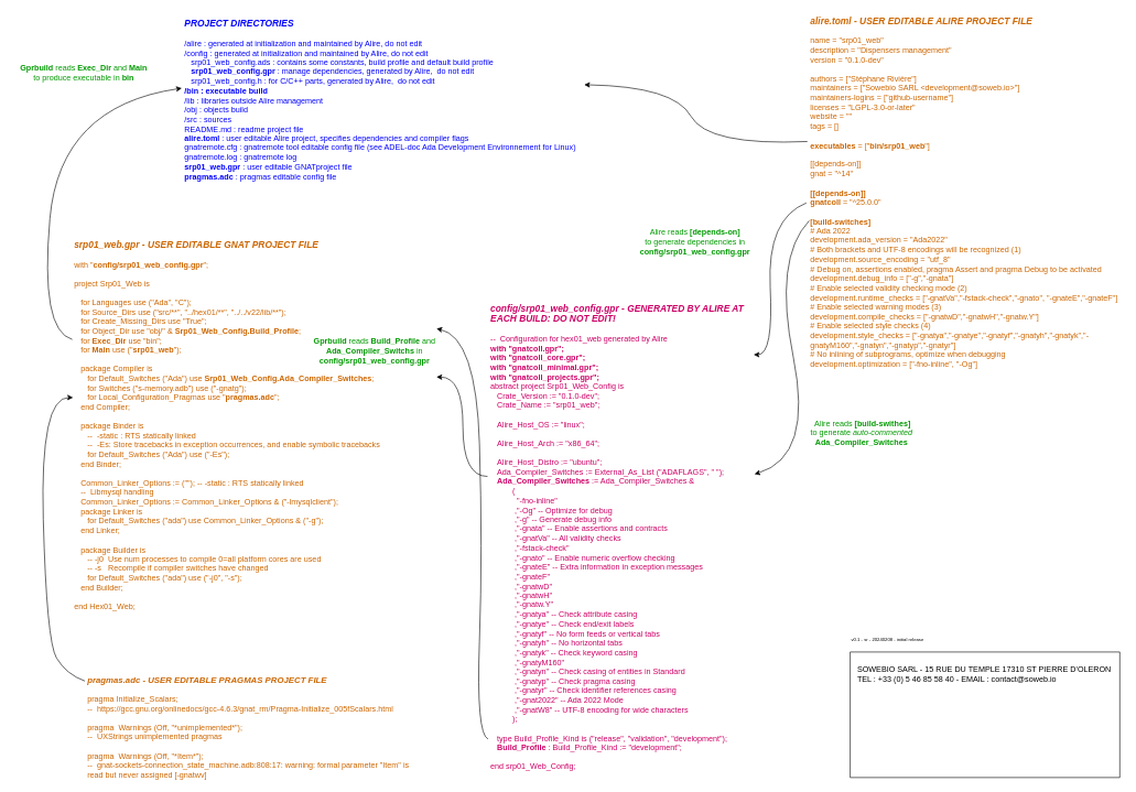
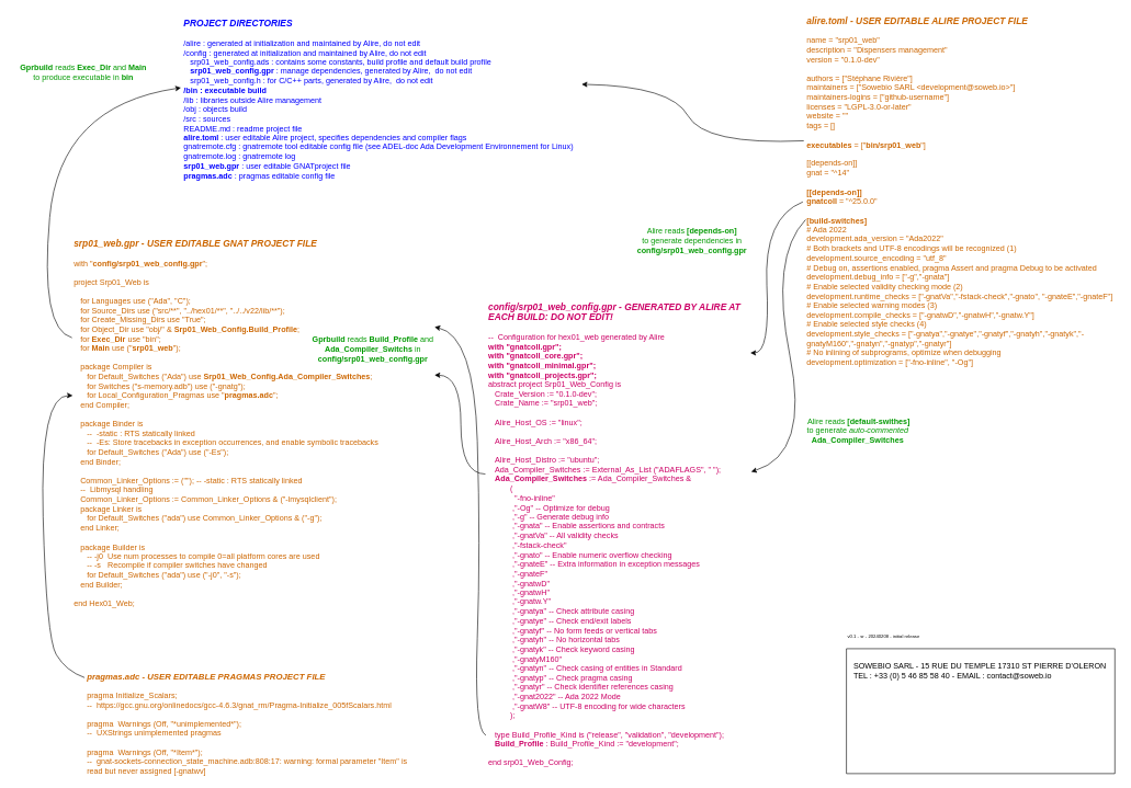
- <mxCell id="16" value="Alire reads&lt;b&gt; [build-swithes]&lt;/b&gt; &lt;br&gt;to generate &lt;i&gt;auto-commented&lt;/i&gt;&amp;nbsp;&lt;br&gt;&lt;b&gt;Ada_Compiler_Switches&amp;nbsp;&lt;/b&gt;" style="text;html=1;strokeColor=none;fillColor=none;align=center;verticalAlign=middle;whiteSpace=wrap;rounded=0;fontColor=#009900;" parent="1" vertex="1"><mxGeometry x="1200" y="630" width="210" height="50" as="geometry" /></mxCell>
+ <mxCell id="16" value="Alire reads&lt;b&gt; [default-swithes]&lt;/b&gt; &lt;br&gt;to generate &lt;i&gt;auto-commented&lt;/i&gt;&amp;nbsp;&lt;br&gt;&lt;b&gt;Ada_Compiler_Switches&amp;nbsp;&lt;/b&gt;" style="text;html=1;strokeColor=none;fillColor=none;align=center;verticalAlign=middle;whiteSpace=wrap;rounded=0;fontColor=#009900;" parent="1" vertex="1"><mxGeometry x="1200" y="630" width="210" height="50" as="geometry" /></mxCell>
